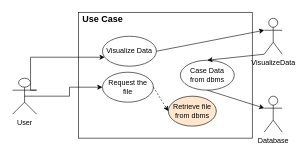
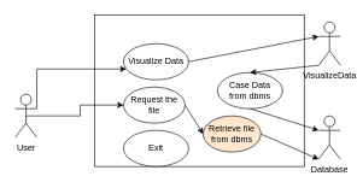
- <mxCell id="6" value="&lt;b&gt;&lt;font style=&quot;font-size: 15px&quot;&gt;Use Case&lt;/font&gt;&lt;/b&gt;" style="text;html=1;align=center;verticalAlign=middle;resizable=0;points=[];autosize=1;" vertex="1" parent="1"><mxGeometry x="130" y="20" width="80" height="20" as="geometry" /></mxCell>
- <mxCell id="5" value="User" style="shape=umlActor;verticalLabelPosition=bottom;verticalAlign=top;html=1;outlineConnect=0;" vertex="1" parent="1"><mxGeometry x="20" y="130" width="40" height="60" as="geometry" /></mxCell>
+ <mxCell id="5" value="User" style="shape=umlActor;verticalLabelPosition=bottom;verticalAlign=top;html=1;outlineConnect=0;" vertex="1" parent="1"><mxGeometry x="20" y="130" width="30" height="60" as="geometry" /></mxCell>
- <mxCell id="17" value="" style="endArrow=classic;html=1;entryX=0;entryY=0.5;entryDx=0;entryDy=0;exitX=1;exitY=0.5;exitDx=0;exitDy=0;dashed=1;" edge="1" parent="1" source="15" target="16"><mxGeometry width="50" height="50" relative="1" as="geometry"><mxPoint x="220" y="100" as="sourcePoint" /><mxPoint x="270" y="50" as="targetPoint" /></mxGeometry></mxCell>
+ <mxCell id="17" value="" style="endArrow=classic;html=1;entryX=0;entryY=0.5;entryDx=0;entryDy=0;exitX=1;exitY=0.5;exitDx=0;exitDy=0;" edge="1" parent="1" source="15" target="16"><mxGeometry width="50" height="50" relative="1" as="geometry"><mxPoint x="220" y="100" as="sourcePoint" /><mxPoint x="270" y="50" as="targetPoint" /></mxGeometry></mxCell>
+ <mxCell id="18" value="" style="endArrow=classic;html=1;entryX=0;entryY=1;entryDx=0;entryDy=0;entryPerimeter=0;exitX=1;exitY=0.5;exitDx=0;exitDy=0;" edge="1" parent="1" source="16" target="8"><mxGeometry width="50" height="50" relative="1" as="geometry"><mxPoint x="220" y="100" as="sourcePoint" /><mxPoint x="270" y="50" as="targetPoint" /></mxGeometry></mxCell>
+ <mxCell id="9" value="Exit" style="ellipse;whiteSpace=wrap;html=1;" vertex="1" parent="1"><mxGeometry x="170" y="180" width="90" height="50" as="geometry" /></mxCell>
